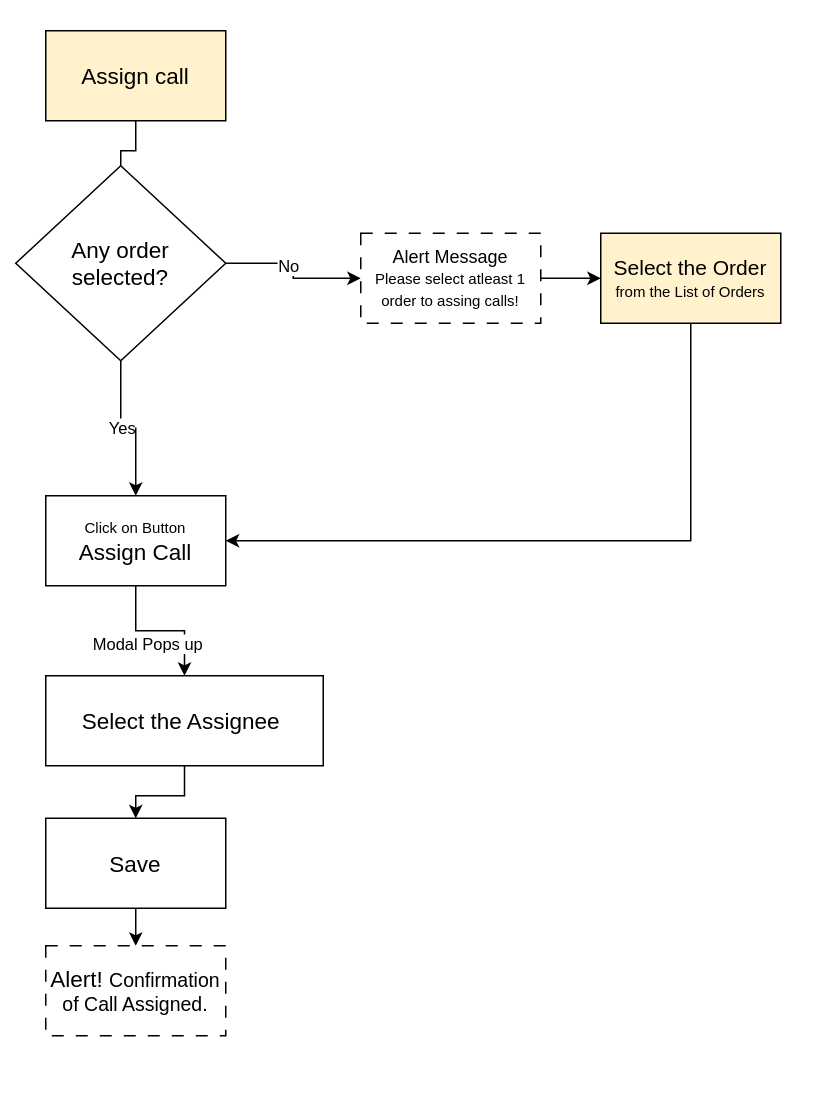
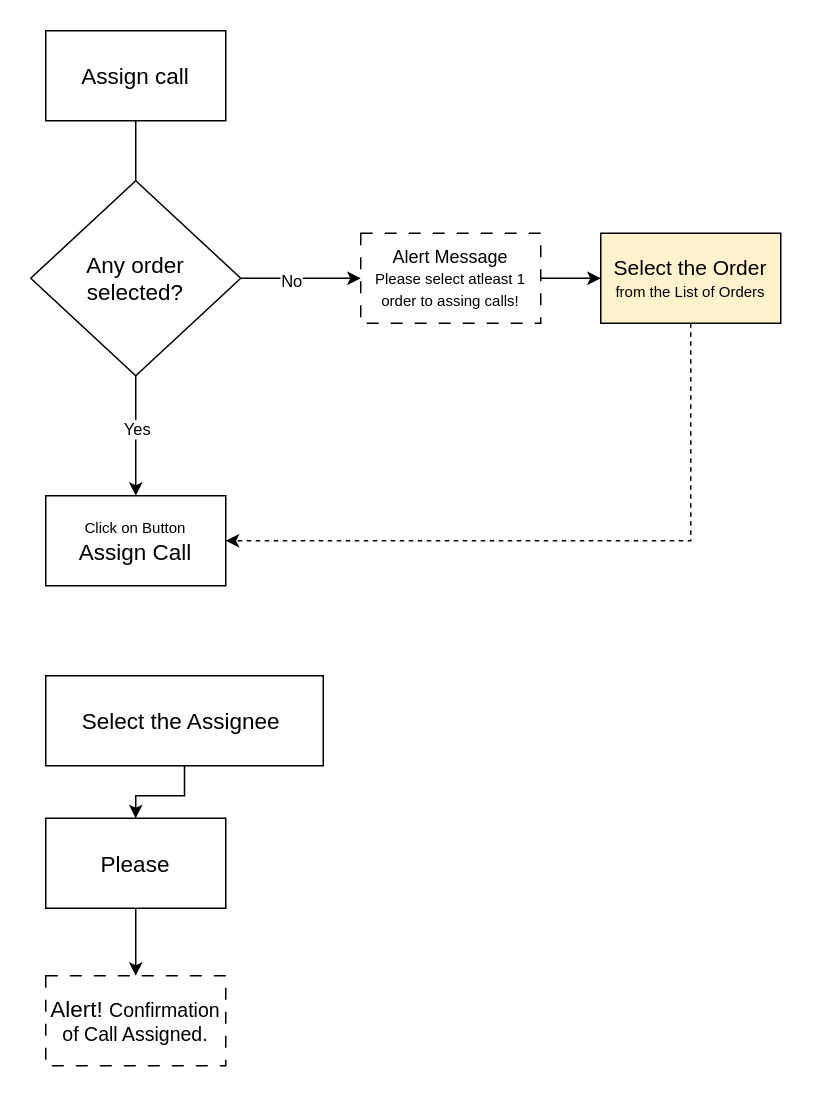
- <mxCell id="3" value="&lt;font style=&quot;font-size: 15px;&quot;&gt;Assign call&lt;/font&gt;" style="rounded=0;whiteSpace=wrap;html=1;fillColor=#fff2cc;" vertex="1" parent="1"><mxGeometry x="30" y="20" width="120" height="60" as="geometry" /></mxCell>
+ <mxCell id="3" value="&lt;font style=&quot;font-size: 15px;&quot;&gt;Assign call&lt;/font&gt;" style="rounded=0;whiteSpace=wrap;html=1;" vertex="1" parent="1"><mxGeometry x="30" y="20" width="120" height="60" as="geometry" /></mxCell>
- <mxCell id="8" value="&lt;font style=&quot;font-size: 15px;&quot;&gt;Any order &lt;br&gt;selected?&lt;/font&gt;" style="rhombus;whiteSpace=wrap;html=1;rounded=0;" vertex="1" parent="1"><mxGeometry x="10" y="110" width="140" height="130" as="geometry" /></mxCell>
+ <mxCell id="8" value="&lt;font style=&quot;font-size: 15px;&quot;&gt;Any order &lt;br&gt;selected?&lt;/font&gt;" style="rhombus;whiteSpace=wrap;html=1;rounded=0;" vertex="1" parent="1"><mxGeometry x="20" y="120" width="140" height="130" as="geometry" /></mxCell>
- <mxCell id="12" style="edgeStyle=orthogonalEdgeStyle;rounded=0;orthogonalLoop=1;jettySize=auto;html=1;entryX=1;entryY=0.5;entryDx=0;entryDy=0;" edge="1" parent="1" source="13" target="11"><mxGeometry relative="1" as="geometry"><Array as="points"><mxPoint x="460" y="360" /></Array></mxGeometry></mxCell>
+ <mxCell id="12" style="edgeStyle=orthogonalEdgeStyle;rounded=0;orthogonalLoop=1;jettySize=auto;html=1;entryX=1;entryY=0.5;entryDx=0;entryDy=0;dashed=1;" edge="1" parent="1" source="13" target="11"><mxGeometry relative="1" as="geometry"><Array as="points"><mxPoint x="460" y="360" /></Array></mxGeometry></mxCell>
- <mxCell id="9" value="" style="edgeStyle=orthogonalEdgeStyle;rounded=0;orthogonalLoop=1;jettySize=auto;html=1;" edge="1" parent="1" source="11" target="15"><mxGeometry relative="1" as="geometry" /></mxCell>
- <mxCell id="10" value="Modal Pops up" style="edgeLabel;html=1;align=center;verticalAlign=middle;resizable=0;points=[];" vertex="1" connectable="0" parent="9"><mxGeometry x="-0.224" y="-1" relative="1" as="geometry"><mxPoint x="1" y="7" as="offset" /></mxGeometry></mxCell>
- <mxCell id="19" value="&lt;font style=&quot;font-size: 15px;&quot;&gt;Save&lt;/font&gt;" style="whiteSpace=wrap;html=1;rounded=0;" vertex="1" parent="1"><mxGeometry x="30" y="545" width="120" height="60" as="geometry" /></mxCell>
+ <mxCell id="19" value="&lt;font style=&quot;font-size: 15px;&quot;&gt;Please&lt;/font&gt;" style="whiteSpace=wrap;html=1;rounded=0;" vertex="1" parent="1"><mxGeometry x="30" y="545" width="120" height="60" as="geometry" /></mxCell>
- <mxCell id="20" value="&lt;span style=&quot;font-size: 15px;&quot;&gt;Alert! &lt;/span&gt;&lt;font style=&quot;font-size: 13px;&quot;&gt;Confirmation of Call Assigned.&lt;/font&gt;" style="whiteSpace=wrap;html=1;rounded=0;dashed=1;dashPattern=8 8;" vertex="1" parent="1"><mxGeometry x="30" y="630" width="120" height="60" as="geometry" /></mxCell>
+ <mxCell id="20" value="&lt;span style=&quot;font-size: 15px;&quot;&gt;Alert! &lt;/span&gt;&lt;font style=&quot;font-size: 13px;&quot;&gt;Confirmation of Call Assigned.&lt;/font&gt;" style="whiteSpace=wrap;html=1;rounded=0;dashed=1;dashPattern=8 8;" vertex="1" parent="1"><mxGeometry x="30" y="650" width="120" height="60" as="geometry" /></mxCell>
